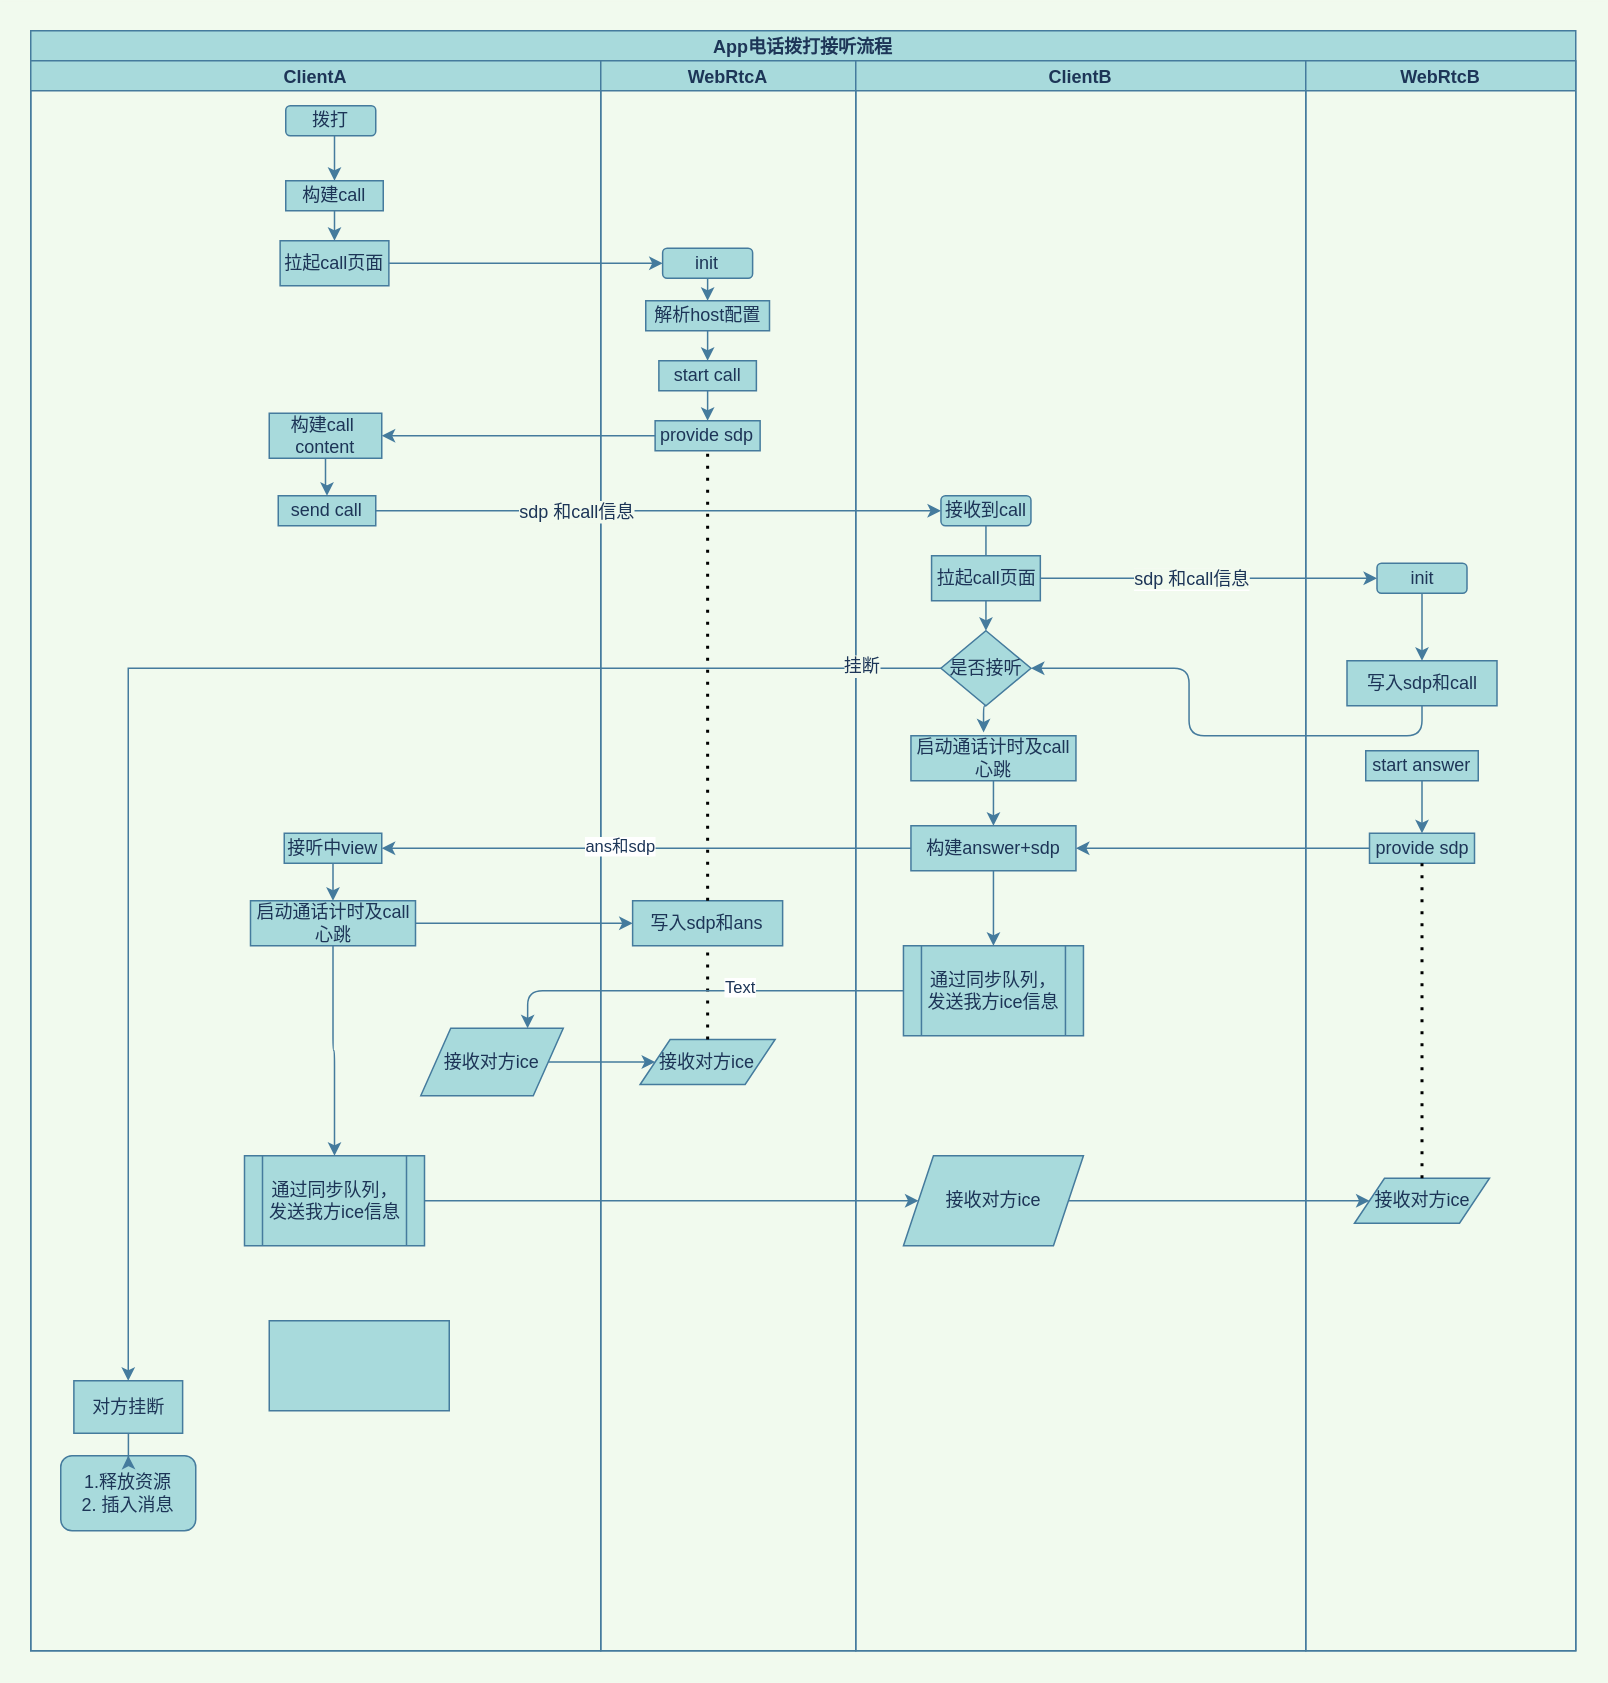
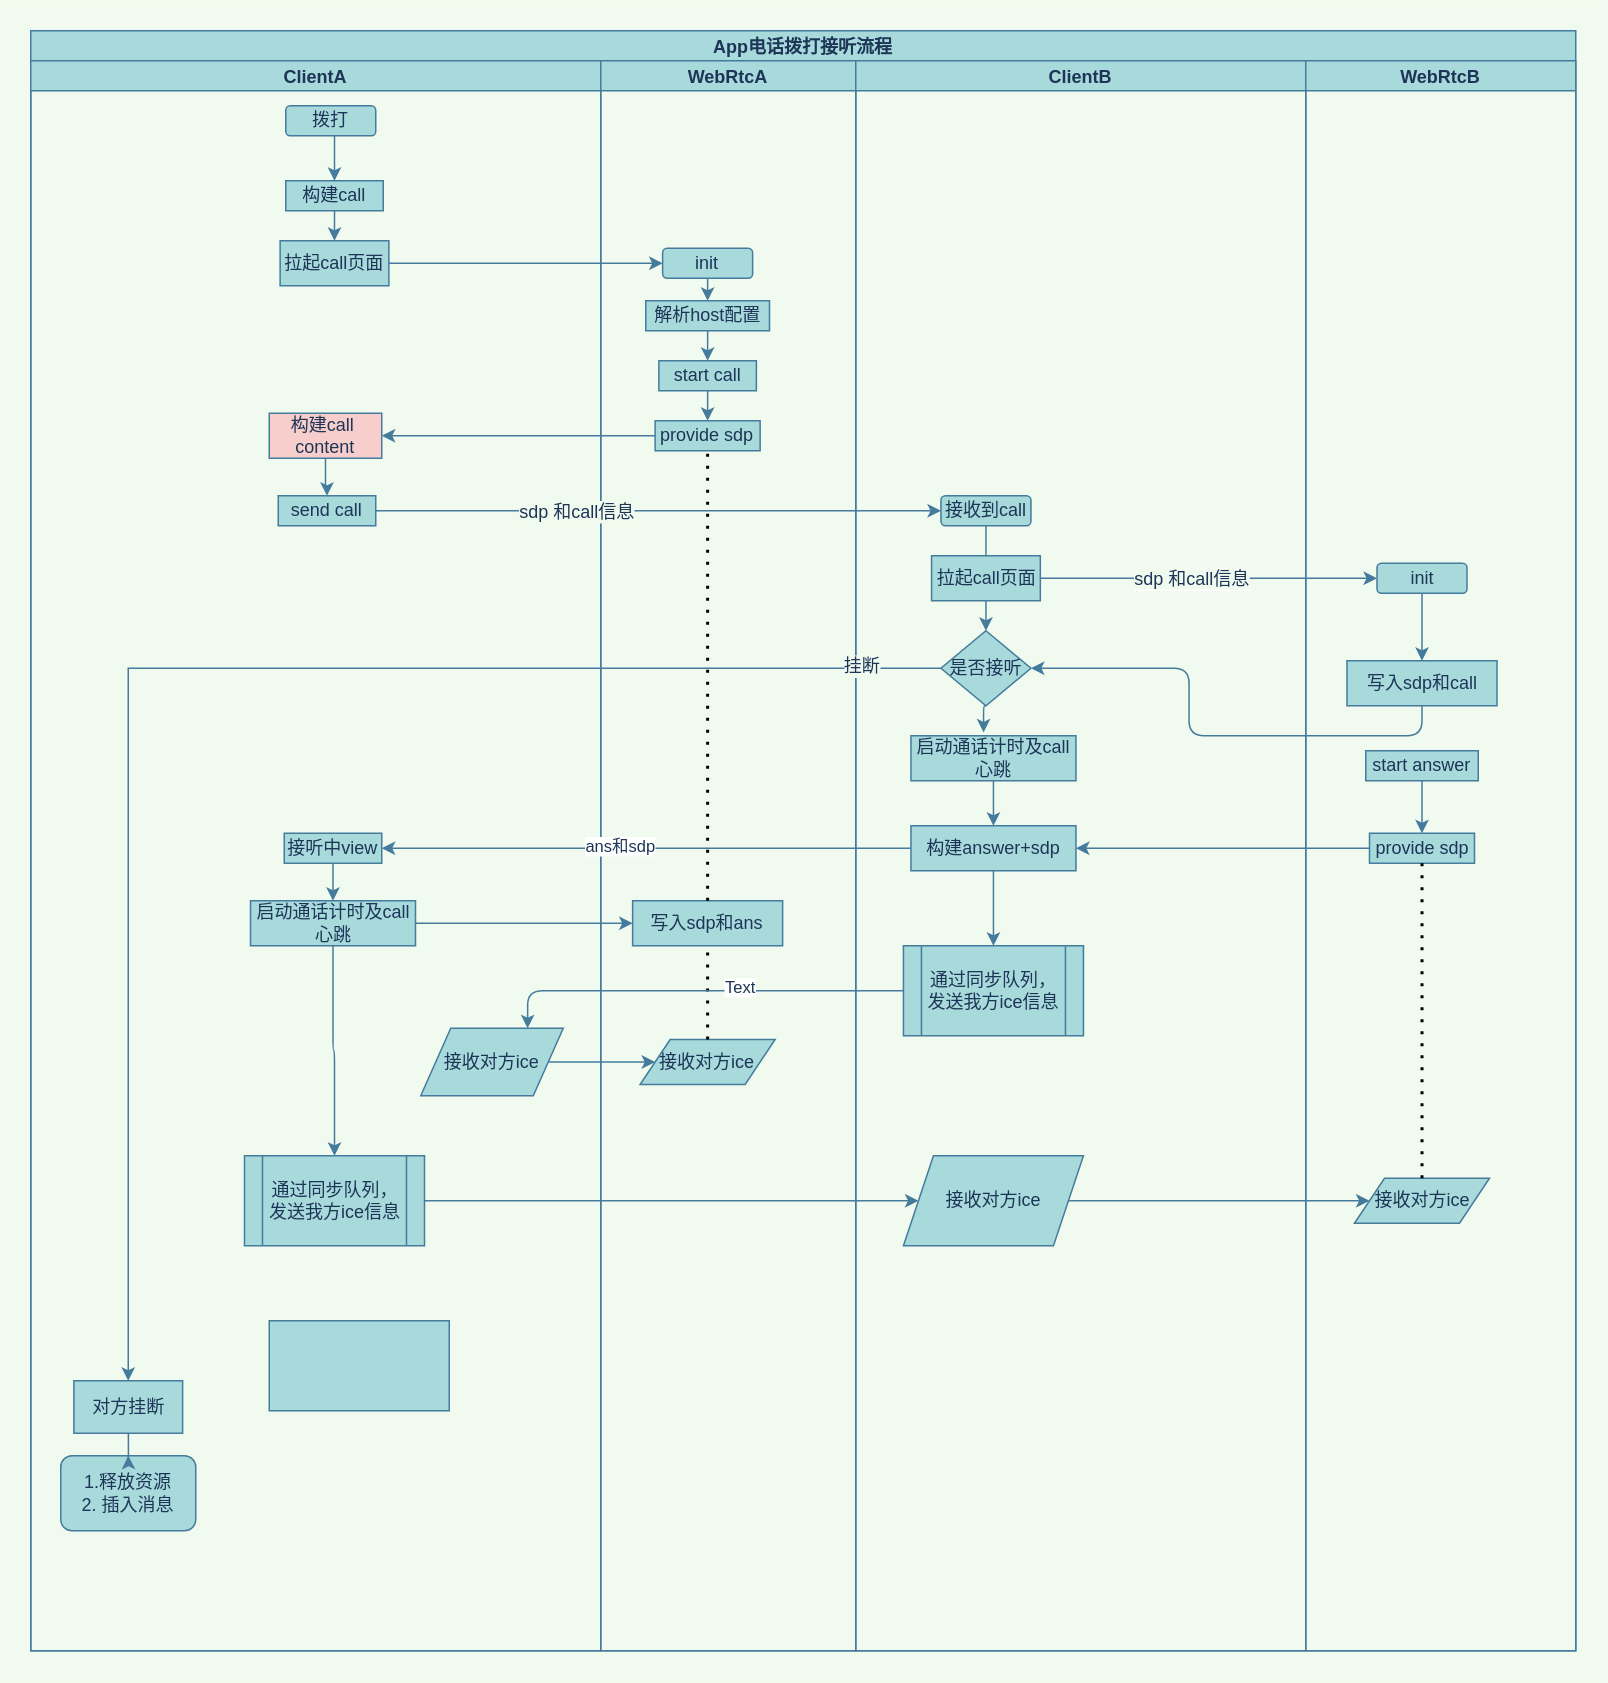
- <mxCell id="8" value="构建call&amp;nbsp; content" style="rounded=0;whiteSpace=wrap;html=1;shadow=0;fontFamily=Helvetica;fontSize=12;fontColor=#1D3557;startSize=20;strokeColor=#457B9D;fillColor=#A8DADC;" vertex="1" parent="3"><mxGeometry x="159" y="235" width="75" height="30" as="geometry" /></mxCell>
+ <mxCell id="8" value="构建call&amp;nbsp; content" style="rounded=0;whiteSpace=wrap;html=1;shadow=0;fontFamily=Helvetica;fontSize=12;fontColor=#1D3557;startSize=20;strokeColor=#457B9D;fillColor=#f8cecc;" vertex="1" parent="3"><mxGeometry x="159" y="235" width="75" height="30" as="geometry" /></mxCell>
